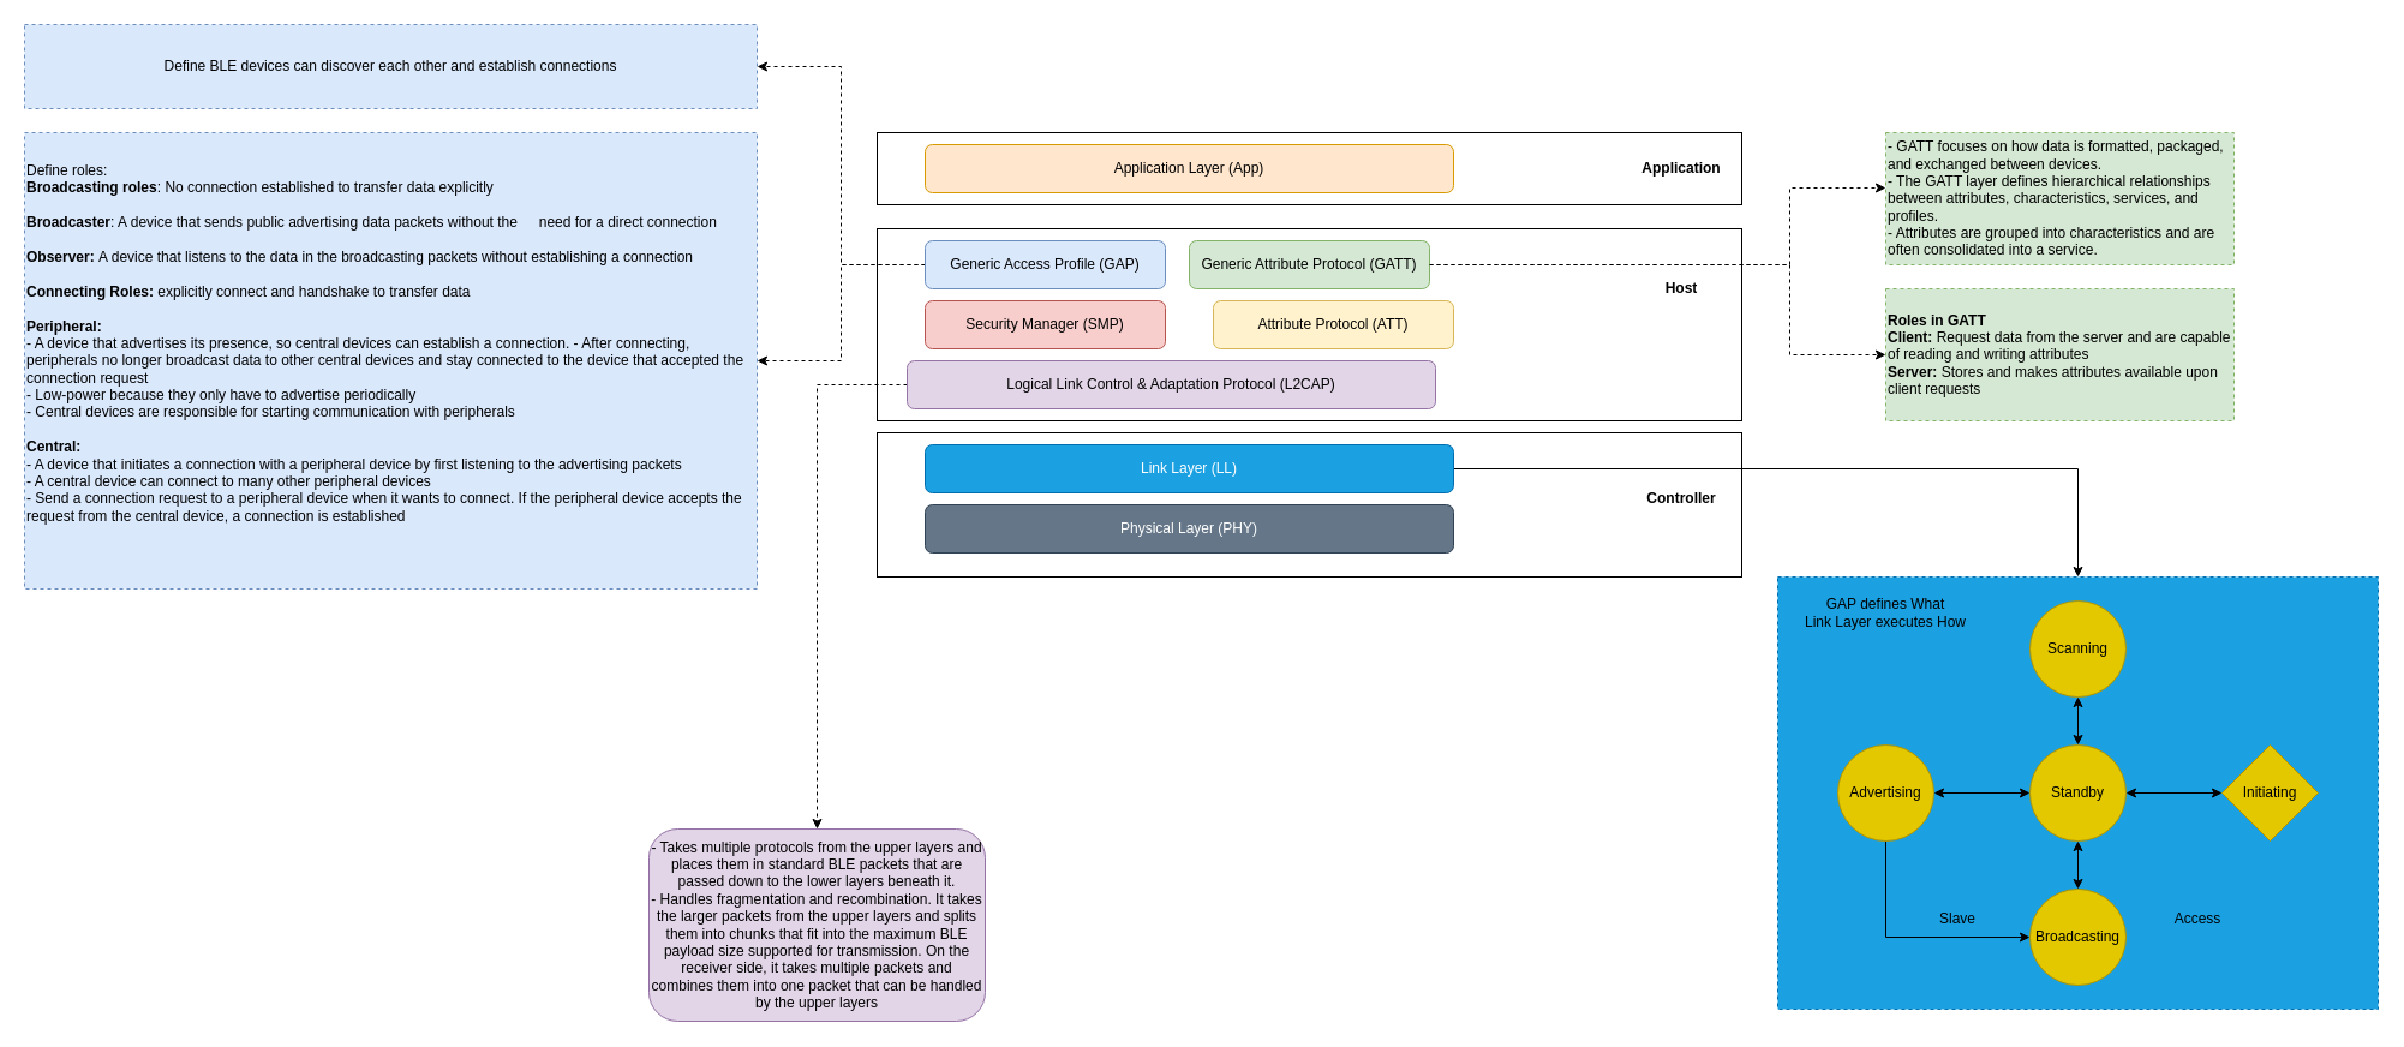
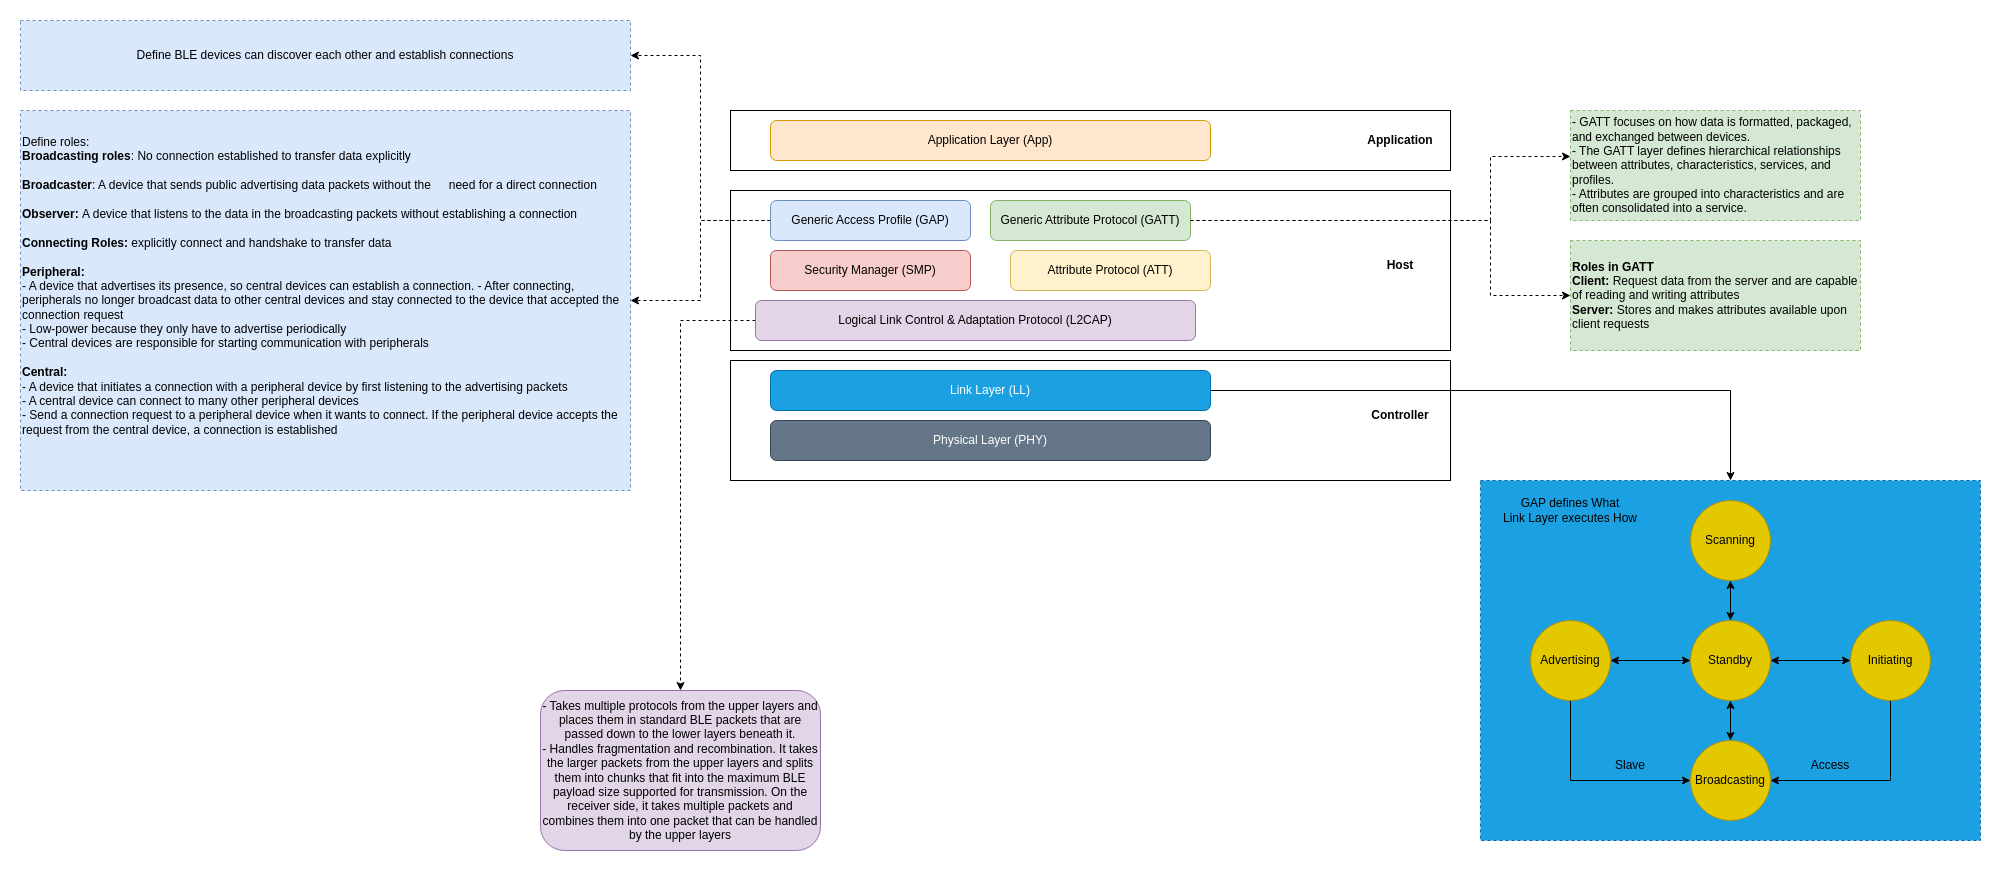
- <mxCell id="19" value="&lt;b&gt;Host&lt;/b&gt;" style="text;html=1;align=center;verticalAlign=middle;whiteSpace=wrap;rounded=0;" parent="1" vertex="1"><mxGeometry x="1370" y="225" width="60" height="30" as="geometry" /></mxCell>
+ <mxCell id="19" value="&lt;b&gt;Host&lt;/b&gt;" style="text;html=1;align=center;verticalAlign=middle;whiteSpace=wrap;rounded=0;" parent="1" vertex="1"><mxGeometry x="1370" y="250" width="60" height="30" as="geometry" /></mxCell>
- <mxCell id="33" value="Initiating" style="rhombus;whiteSpace=wrap;html=1;aspect=fixed;fillColor=#e3c800;fontColor=#000000;strokeColor=#B09500;" parent="1" vertex="1"><mxGeometry x="1850" y="620" width="80" height="80" as="geometry" /></mxCell>
+ <mxCell id="33" value="Initiating" style="ellipse;whiteSpace=wrap;html=1;aspect=fixed;fillColor=#e3c800;fontColor=#000000;strokeColor=#B09500;" parent="1" vertex="1"><mxGeometry x="1850" y="620" width="80" height="80" as="geometry" /></mxCell>
+ <mxCell id="32" style="edgeStyle=orthogonalEdgeStyle;rounded=0;orthogonalLoop=1;jettySize=auto;html=1;exitX=0.5;exitY=1;exitDx=0;exitDy=0;entryX=1;entryY=0.5;entryDx=0;entryDy=0;" parent="1" source="33" target="29" edge="1"><mxGeometry relative="1" as="geometry" /></mxCell>
